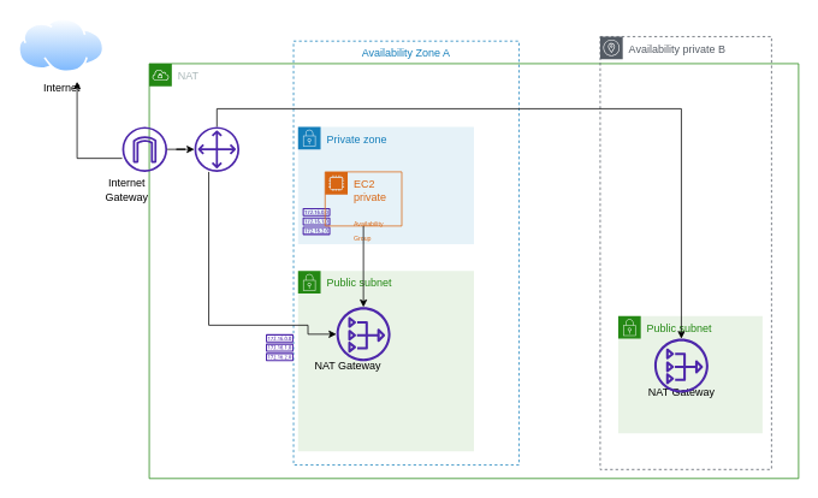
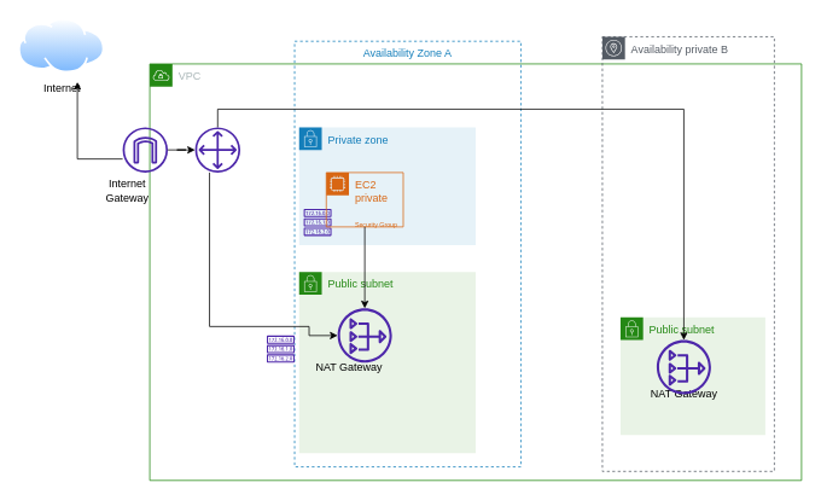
- <mxCell id="3" value="NAT" style="points=[[0,0],[0.25,0],[0.5,0],[0.75,0],[1,0],[1,0.25],[1,0.5],[1,0.75],[1,1],[0.75,1],[0.5,1],[0.25,1],[0,1],[0,0.75],[0,0.5],[0,0.25]];outlineConnect=0;gradientColor=none;html=1;whiteSpace=wrap;fontSize=12;fontStyle=0;container=1;pointerEvents=0;collapsible=0;recursiveResize=0;shape=mxgraph.aws4.group;grIcon=mxgraph.aws4.group_vpc;strokeColor=#248814;fillColor=none;verticalAlign=top;align=left;spacingLeft=30;fontColor=#AAB7B8;dashed=0;" vertex="1" parent="1"><mxGeometry x="165" y="70" width="720" height="460" as="geometry" /></mxCell>
+ <mxCell id="3" value="VPC" style="points=[[0,0],[0.25,0],[0.5,0],[0.75,0],[1,0],[1,0.25],[1,0.5],[1,0.75],[1,1],[0.75,1],[0.5,1],[0.25,1],[0,1],[0,0.75],[0,0.5],[0,0.25]];outlineConnect=0;gradientColor=none;html=1;whiteSpace=wrap;fontSize=12;fontStyle=0;container=1;pointerEvents=0;collapsible=0;recursiveResize=0;shape=mxgraph.aws4.group;grIcon=mxgraph.aws4.group_vpc;strokeColor=#248814;fillColor=none;verticalAlign=top;align=left;spacingLeft=30;fontColor=#AAB7B8;dashed=0;" vertex="1" parent="1"><mxGeometry x="165" y="70" width="720" height="460" as="geometry" /></mxCell>
- <mxCell id="10" value="EC2 private&lt;br&gt;&lt;br&gt;&lt;font style=&quot;font-size: 7px;&quot;&gt;Availability Group&lt;/font&gt;" style="points=[[0,0],[0.25,0],[0.5,0],[0.75,0],[1,0],[1,0.25],[1,0.5],[1,0.75],[1,1],[0.75,1],[0.5,1],[0.25,1],[0,1],[0,0.75],[0,0.5],[0,0.25]];outlineConnect=0;gradientColor=none;html=1;whiteSpace=wrap;fontSize=12;fontStyle=0;container=1;pointerEvents=0;collapsible=0;recursiveResize=0;shape=mxgraph.aws4.group;grIcon=mxgraph.aws4.group_ec2_instance_contents;strokeColor=#D86613;fillColor=none;verticalAlign=top;align=left;spacingLeft=30;fontColor=#D86613;dashed=0;" vertex="1" parent="3"><mxGeometry x="195" y="120" width="85" height="60" as="geometry" /></mxCell>
+ <mxCell id="10" value="EC2 private&lt;br&gt;&lt;br&gt;&lt;font style=&quot;font-size: 7px;&quot;&gt;Security Group&lt;/font&gt;" style="points=[[0,0],[0.25,0],[0.5,0],[0.75,0],[1,0],[1,0.25],[1,0.5],[1,0.75],[1,1],[0.75,1],[0.5,1],[0.25,1],[0,1],[0,0.75],[0,0.5],[0,0.25]];outlineConnect=0;gradientColor=none;html=1;whiteSpace=wrap;fontSize=12;fontStyle=0;container=1;pointerEvents=0;collapsible=0;recursiveResize=0;shape=mxgraph.aws4.group;grIcon=mxgraph.aws4.group_ec2_instance_contents;strokeColor=#D86613;fillColor=none;verticalAlign=top;align=left;spacingLeft=30;fontColor=#D86613;dashed=0;" vertex="1" parent="3"><mxGeometry x="195" y="120" width="85" height="60" as="geometry" /></mxCell>
